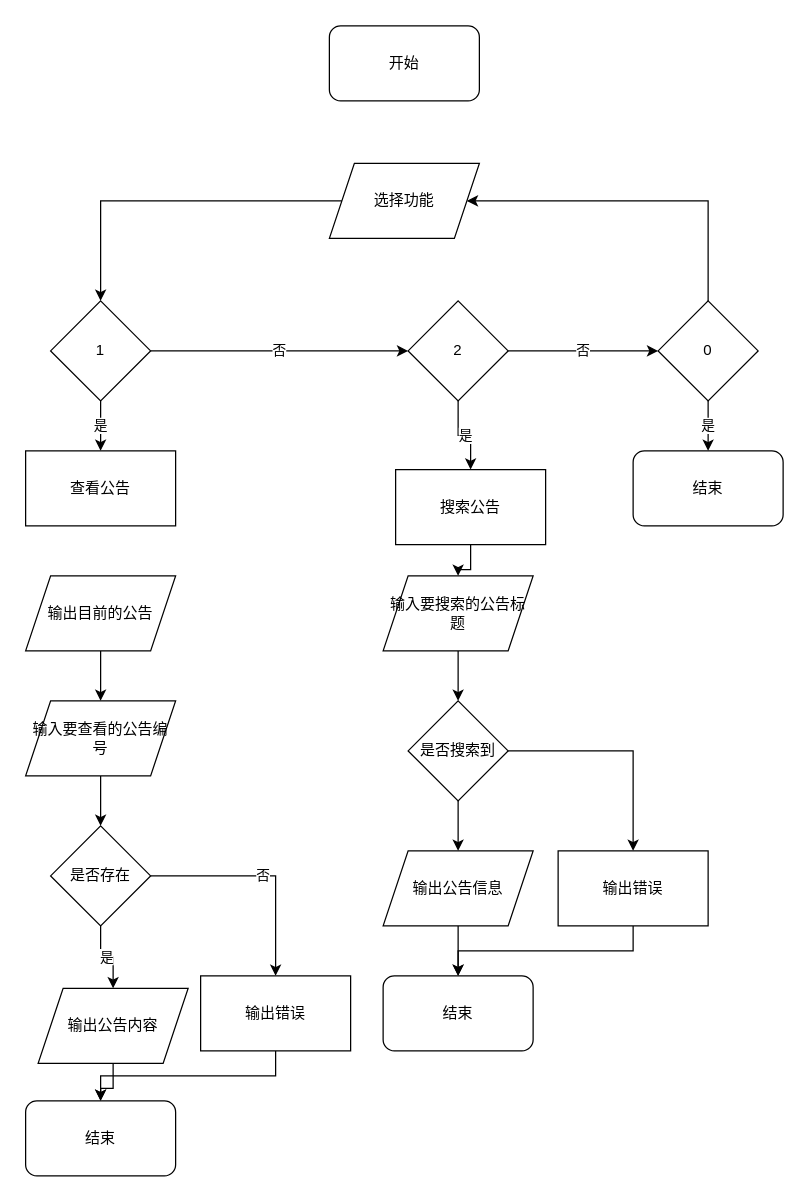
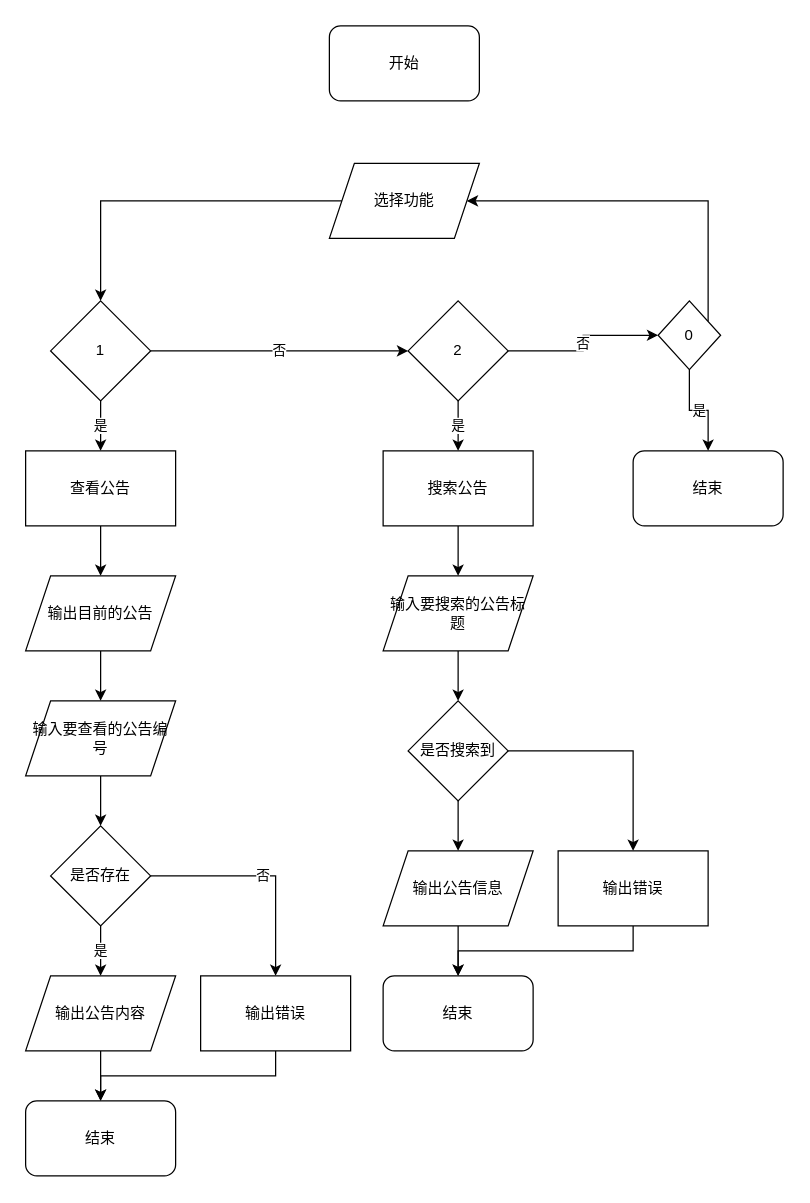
- <mxCell id="13" value="0" style="rhombus;whiteSpace=wrap;html=1;" vertex="1" parent="1"><mxGeometry x="526" y="240" width="80" height="80" as="geometry" /></mxCell>
+ <mxCell id="13" value="0" style="rhombus;whiteSpace=wrap;html=1;" vertex="1" parent="1"><mxGeometry x="526" y="240" width="50" height="55" as="geometry" /></mxCell>
- <mxCell id="29" value="搜索公告" style="whiteSpace=wrap;html=1;" vertex="1" parent="1"><mxGeometry x="316" y="375" width="120" height="60" as="geometry" /></mxCell>
+ <mxCell id="29" value="搜索公告" style="whiteSpace=wrap;html=1;" vertex="1" parent="1"><mxGeometry x="306" y="360" width="120" height="60" as="geometry" /></mxCell>
+ <mxCell id="14" value="" style="edgeStyle=orthogonalEdgeStyle;rounded=0;orthogonalLoop=1;jettySize=auto;html=1;" edge="1" parent="1" source="15" target="17"><mxGeometry relative="1" as="geometry" /></mxCell>
- <mxCell id="24" value="输出公告内容" style="shape=parallelogram;perimeter=parallelogramPerimeter;whiteSpace=wrap;html=1;fixedSize=1;" vertex="1" parent="1"><mxGeometry x="30" y="790" width="120" height="60" as="geometry" /></mxCell>
+ <mxCell id="24" value="输出公告内容" style="shape=parallelogram;perimeter=parallelogramPerimeter;whiteSpace=wrap;html=1;fixedSize=1;" vertex="1" parent="1"><mxGeometry x="20" y="780" width="120" height="60" as="geometry" /></mxCell>
